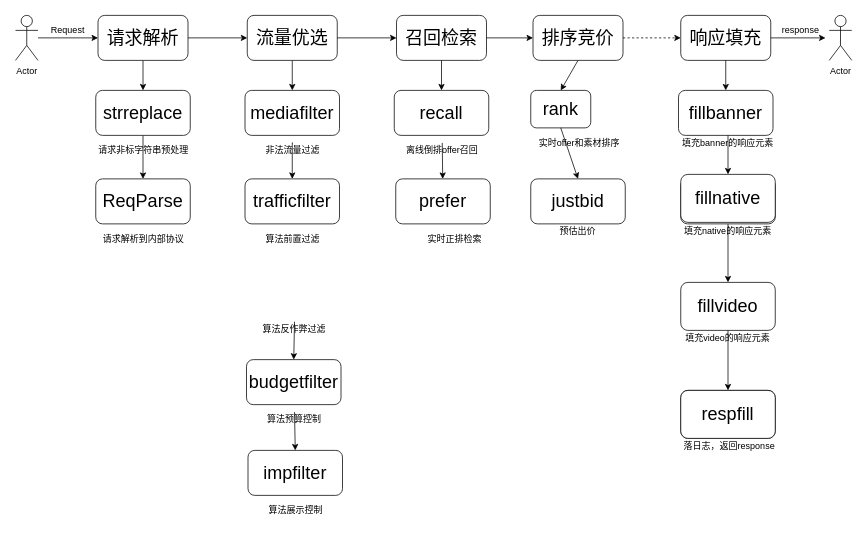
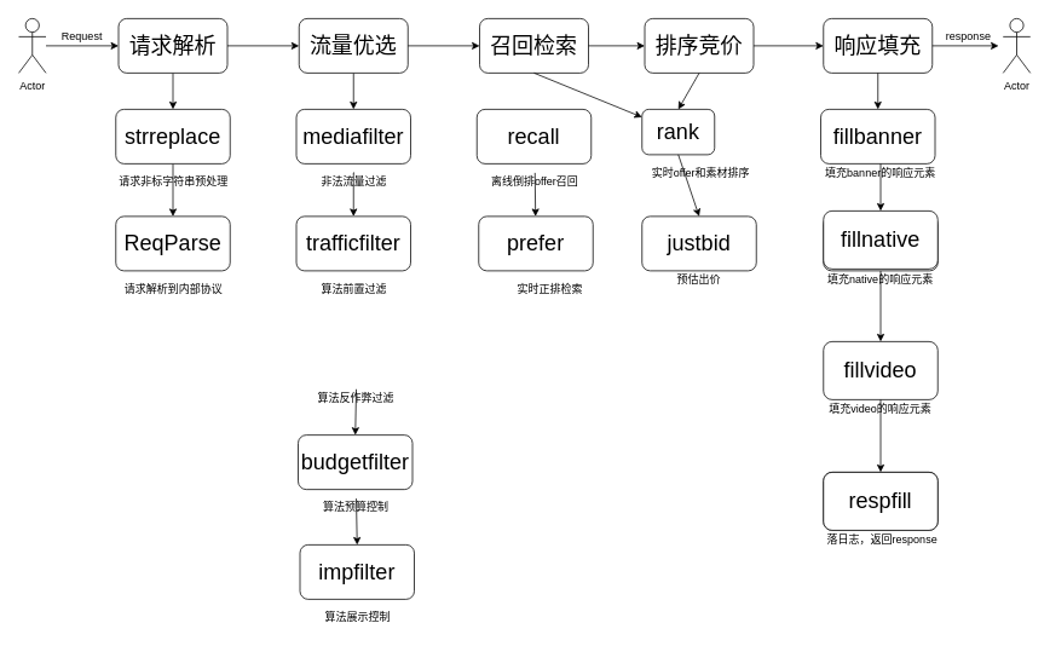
- <mxCell id="56" value="" style="endArrow=classic;html=1;exitX=1;exitY=0.5;exitDx=0;exitDy=0;entryX=0;entryY=0.5;entryDx=0;entryDy=0;dashed=1;" edge="1" parent="1" source="35" target="36"><mxGeometry width="50" height="50" relative="1" as="geometry"><mxPoint x="1130" y="90" as="sourcePoint" /><mxPoint x="1180" y="40" as="targetPoint" /></mxGeometry></mxCell>
+ <mxCell id="56" value="" style="endArrow=classic;html=1;exitX=1;exitY=0.5;exitDx=0;exitDy=0;entryX=0;entryY=0.5;entryDx=0;entryDy=0;" edge="1" parent="1" source="35" target="36"><mxGeometry width="50" height="50" relative="1" as="geometry"><mxPoint x="1130" y="90" as="sourcePoint" /><mxPoint x="1180" y="40" as="targetPoint" /></mxGeometry></mxCell>
- <mxCell id="33" value="" style="endArrow=classic;html=1;exitX=0.5;exitY=1;exitDx=0;exitDy=0;entryX=0.5;entryY=0;entryDx=0;entryDy=0;" edge="1" parent="1" source="27" target="29"><mxGeometry width="50" height="50" relative="1" as="geometry"><mxPoint x="740" y="100" as="sourcePoint" /><mxPoint x="790" y="50" as="targetPoint" /></mxGeometry></mxCell>
+ <mxCell id="33" value="" style="endArrow=classic;html=1;exitX=0.5;exitY=1;exitDx=0;exitDy=0;" edge="1" parent="1" source="27" target="37"><mxGeometry width="50" height="50" relative="1" as="geometry"><mxPoint x="740" y="100" as="sourcePoint" /><mxPoint x="790" y="50" as="targetPoint" /></mxGeometry></mxCell>
